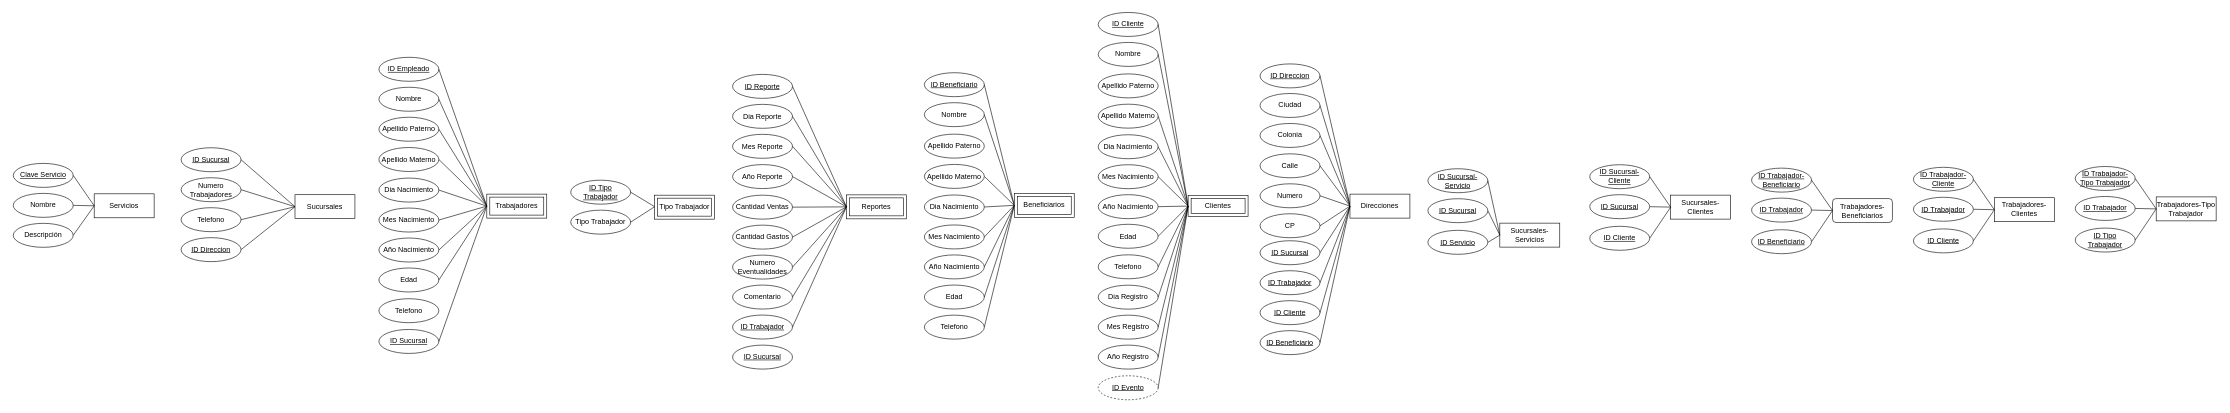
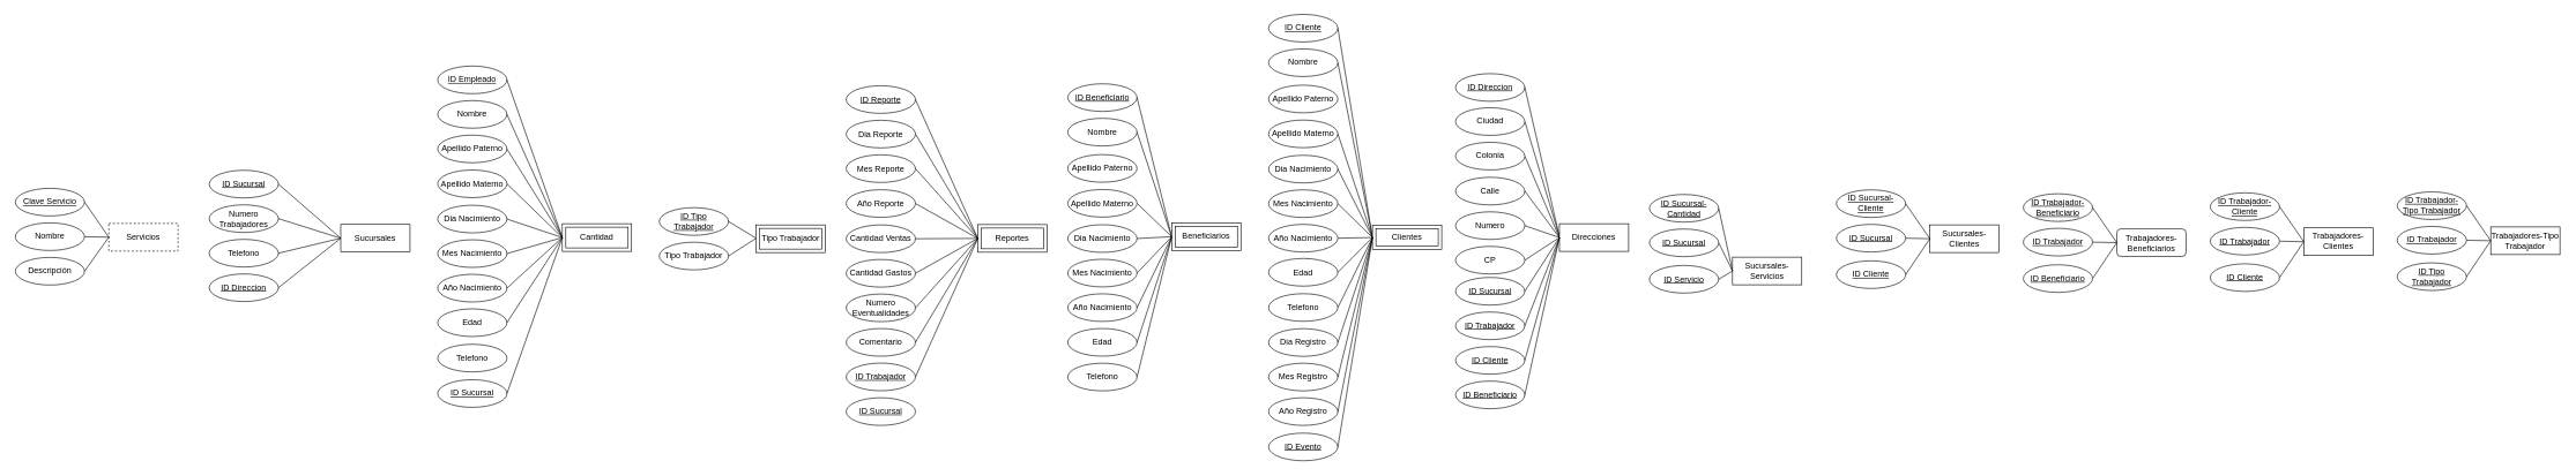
- <mxCell id="119" value="ID Sucursal-Servicio" style="ellipse;whiteSpace=wrap;html=1;align=center;fontStyle=4;" vertex="1" parent="1"><mxGeometry x="2380" y="281" width="100" height="40" as="geometry" /></mxCell>
+ <mxCell id="119" value="ID Sucursal-Cantidad" style="ellipse;whiteSpace=wrap;html=1;align=center;fontStyle=4;" vertex="1" parent="1"><mxGeometry x="2380" y="281" width="100" height="40" as="geometry" /></mxCell>
- <mxCell id="2" value="Servicios" style="whiteSpace=wrap;html=1;align=center;" parent="1" vertex="1"><mxGeometry x="155" y="322.85" width="100" height="40" as="geometry" /></mxCell>
+ <mxCell id="2" value="Servicios" style="whiteSpace=wrap;html=1;align=center;dashed=1;" parent="1" vertex="1"><mxGeometry x="155" y="322.85" width="100" height="40" as="geometry" /></mxCell>
- <mxCell id="27" value="Trabajadores" style="shape=ext;margin=3;double=1;whiteSpace=wrap;html=1;align=center;" parent="1" vertex="1"><mxGeometry x="810" y="323.35" width="100" height="40" as="geometry" /></mxCell>
+ <mxCell id="27" value="Cantidad" style="shape=ext;margin=3;double=1;whiteSpace=wrap;html=1;align=center;" parent="1" vertex="1"><mxGeometry x="810" y="323.35" width="100" height="40" as="geometry" /></mxCell>
- <mxCell id="88" value="ID Evento" style="ellipse;whiteSpace=wrap;html=1;align=center;fontStyle=4;dashed=1;" vertex="1" parent="1"><mxGeometry x="1830" y="626.41" width="100" height="40" as="geometry" /></mxCell>
+ <mxCell id="88" value="ID Evento" style="ellipse;whiteSpace=wrap;html=1;align=center;fontStyle=4;" vertex="1" parent="1"><mxGeometry x="1830" y="626.41" width="100" height="40" as="geometry" /></mxCell>
